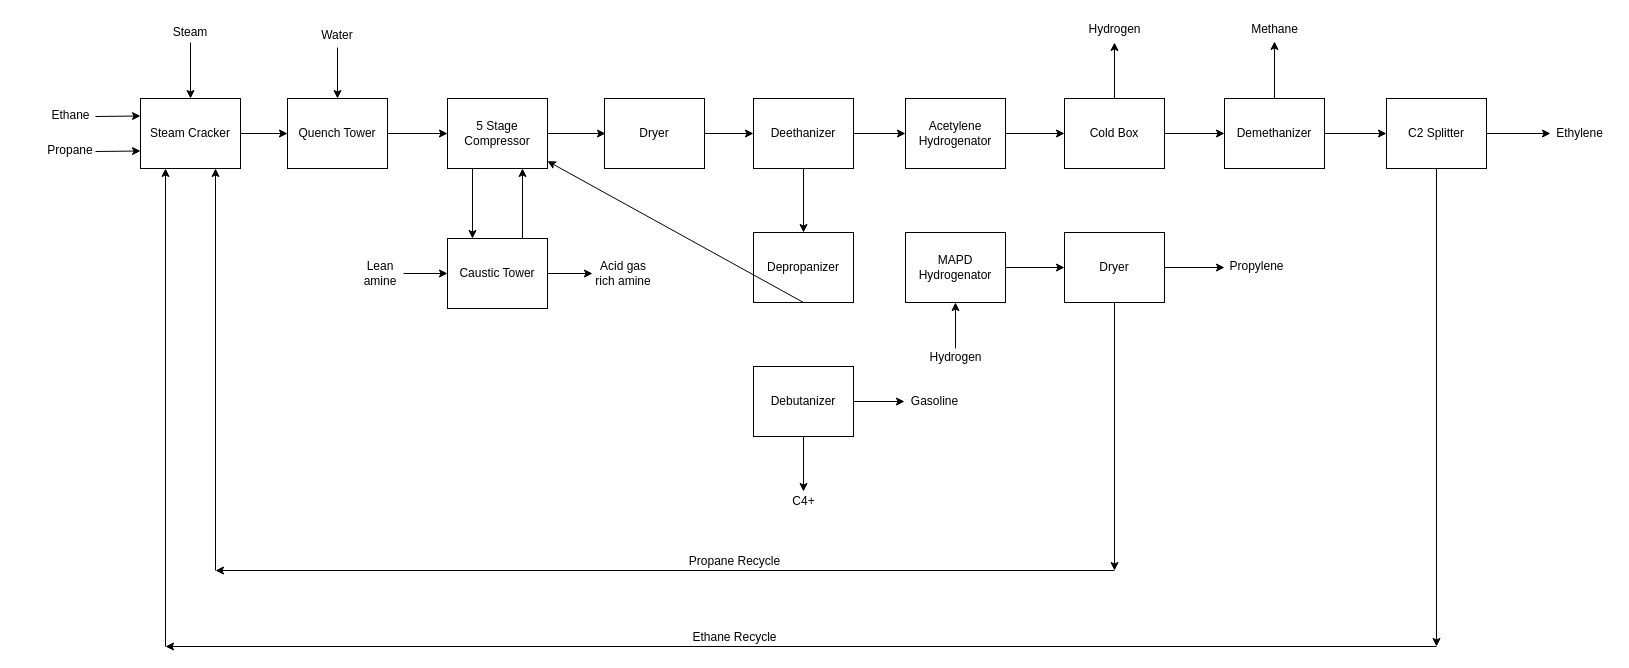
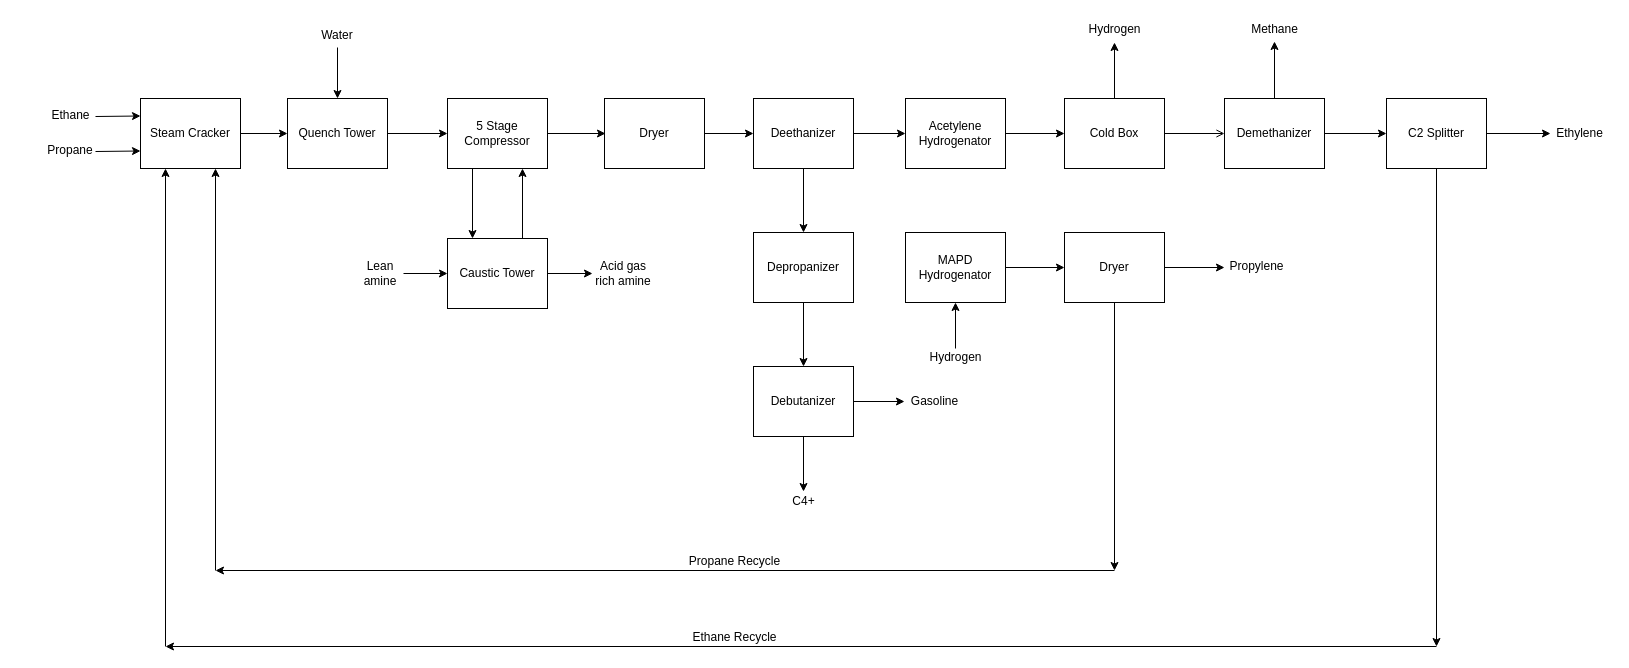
- <mxCell id="24" value="Steam" style="text;html=1;strokeColor=none;fillColor=none;align=center;verticalAlign=middle;whiteSpace=wrap;rounded=0;" parent="1" vertex="1"><mxGeometry x="170" y="22" width="40" height="20" as="geometry" /></mxCell>
- <mxCell id="23" value="" style="endArrow=classic;html=1;entryX=0.5;entryY=0;entryDx=0;entryDy=0;exitX=0.5;exitY=1;exitDx=0;exitDy=0;" parent="1" source="24" target="2" edge="1"><mxGeometry width="50" height="50" relative="1" as="geometry"><mxPoint x="167" y="46" as="sourcePoint" /><mxPoint x="357" y="118" as="targetPoint" /></mxGeometry></mxCell>
- <mxCell id="36" value="" style="endArrow=classic;html=1;exitX=1;exitY=0.5;exitDx=0;exitDy=0;entryX=0;entryY=0.5;entryDx=0;entryDy=0;" parent="1" source="27" target="28" edge="1"><mxGeometry width="50" height="50" relative="1" as="geometry"><mxPoint x="873" y="153" as="sourcePoint" /><mxPoint x="925" y="153" as="targetPoint" /></mxGeometry></mxCell>
+ <mxCell id="36" value="" style="endArrow=open;html=1;exitX=1;exitY=0.5;exitDx=0;exitDy=0;entryX=0;entryY=0.5;entryDx=0;entryDy=0;" parent="1" source="27" target="28" edge="1"><mxGeometry width="50" height="50" relative="1" as="geometry"><mxPoint x="873" y="153" as="sourcePoint" /><mxPoint x="925" y="153" as="targetPoint" /></mxGeometry></mxCell>
- <mxCell id="39" value="" style="endArrow=classic;html=1;exitX=0.5;exitY=1;exitDx=0;exitDy=0;" parent="1" source="30" target="5" edge="1"><mxGeometry width="50" height="50" relative="1" as="geometry"><mxPoint x="903" y="183" as="sourcePoint" /><mxPoint x="955" y="183" as="targetPoint" /></mxGeometry></mxCell>
+ <mxCell id="39" value="" style="endArrow=classic;html=1;exitX=0.5;exitY=1;exitDx=0;exitDy=0;entryX=0.5;entryY=0;entryDx=0;entryDy=0;" parent="1" source="30" target="31" edge="1"><mxGeometry width="50" height="50" relative="1" as="geometry"><mxPoint x="903" y="183" as="sourcePoint" /><mxPoint x="955" y="183" as="targetPoint" /></mxGeometry></mxCell>
